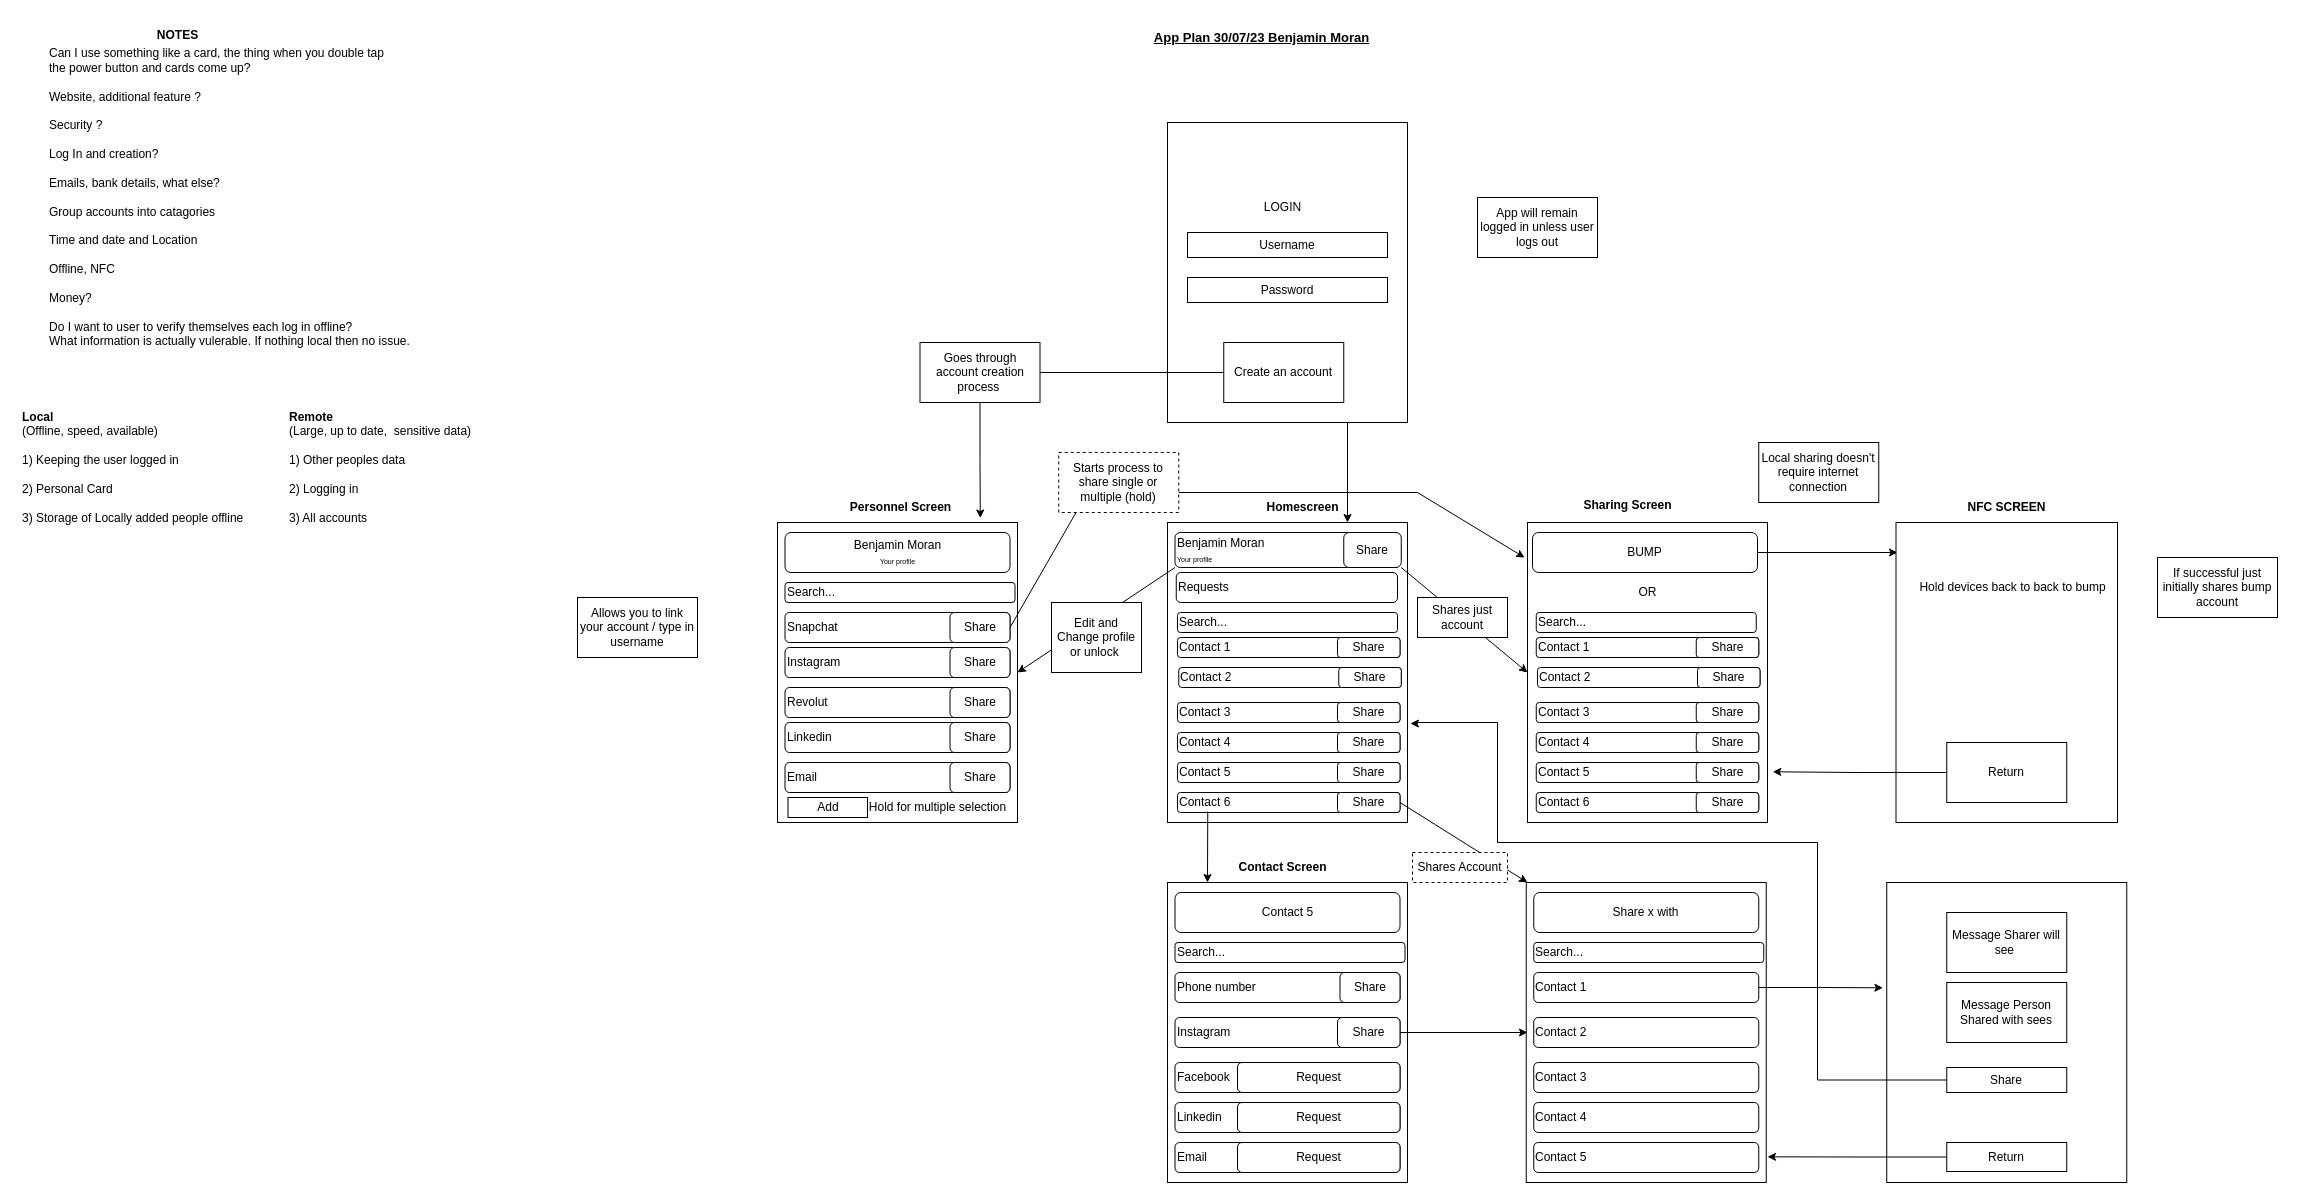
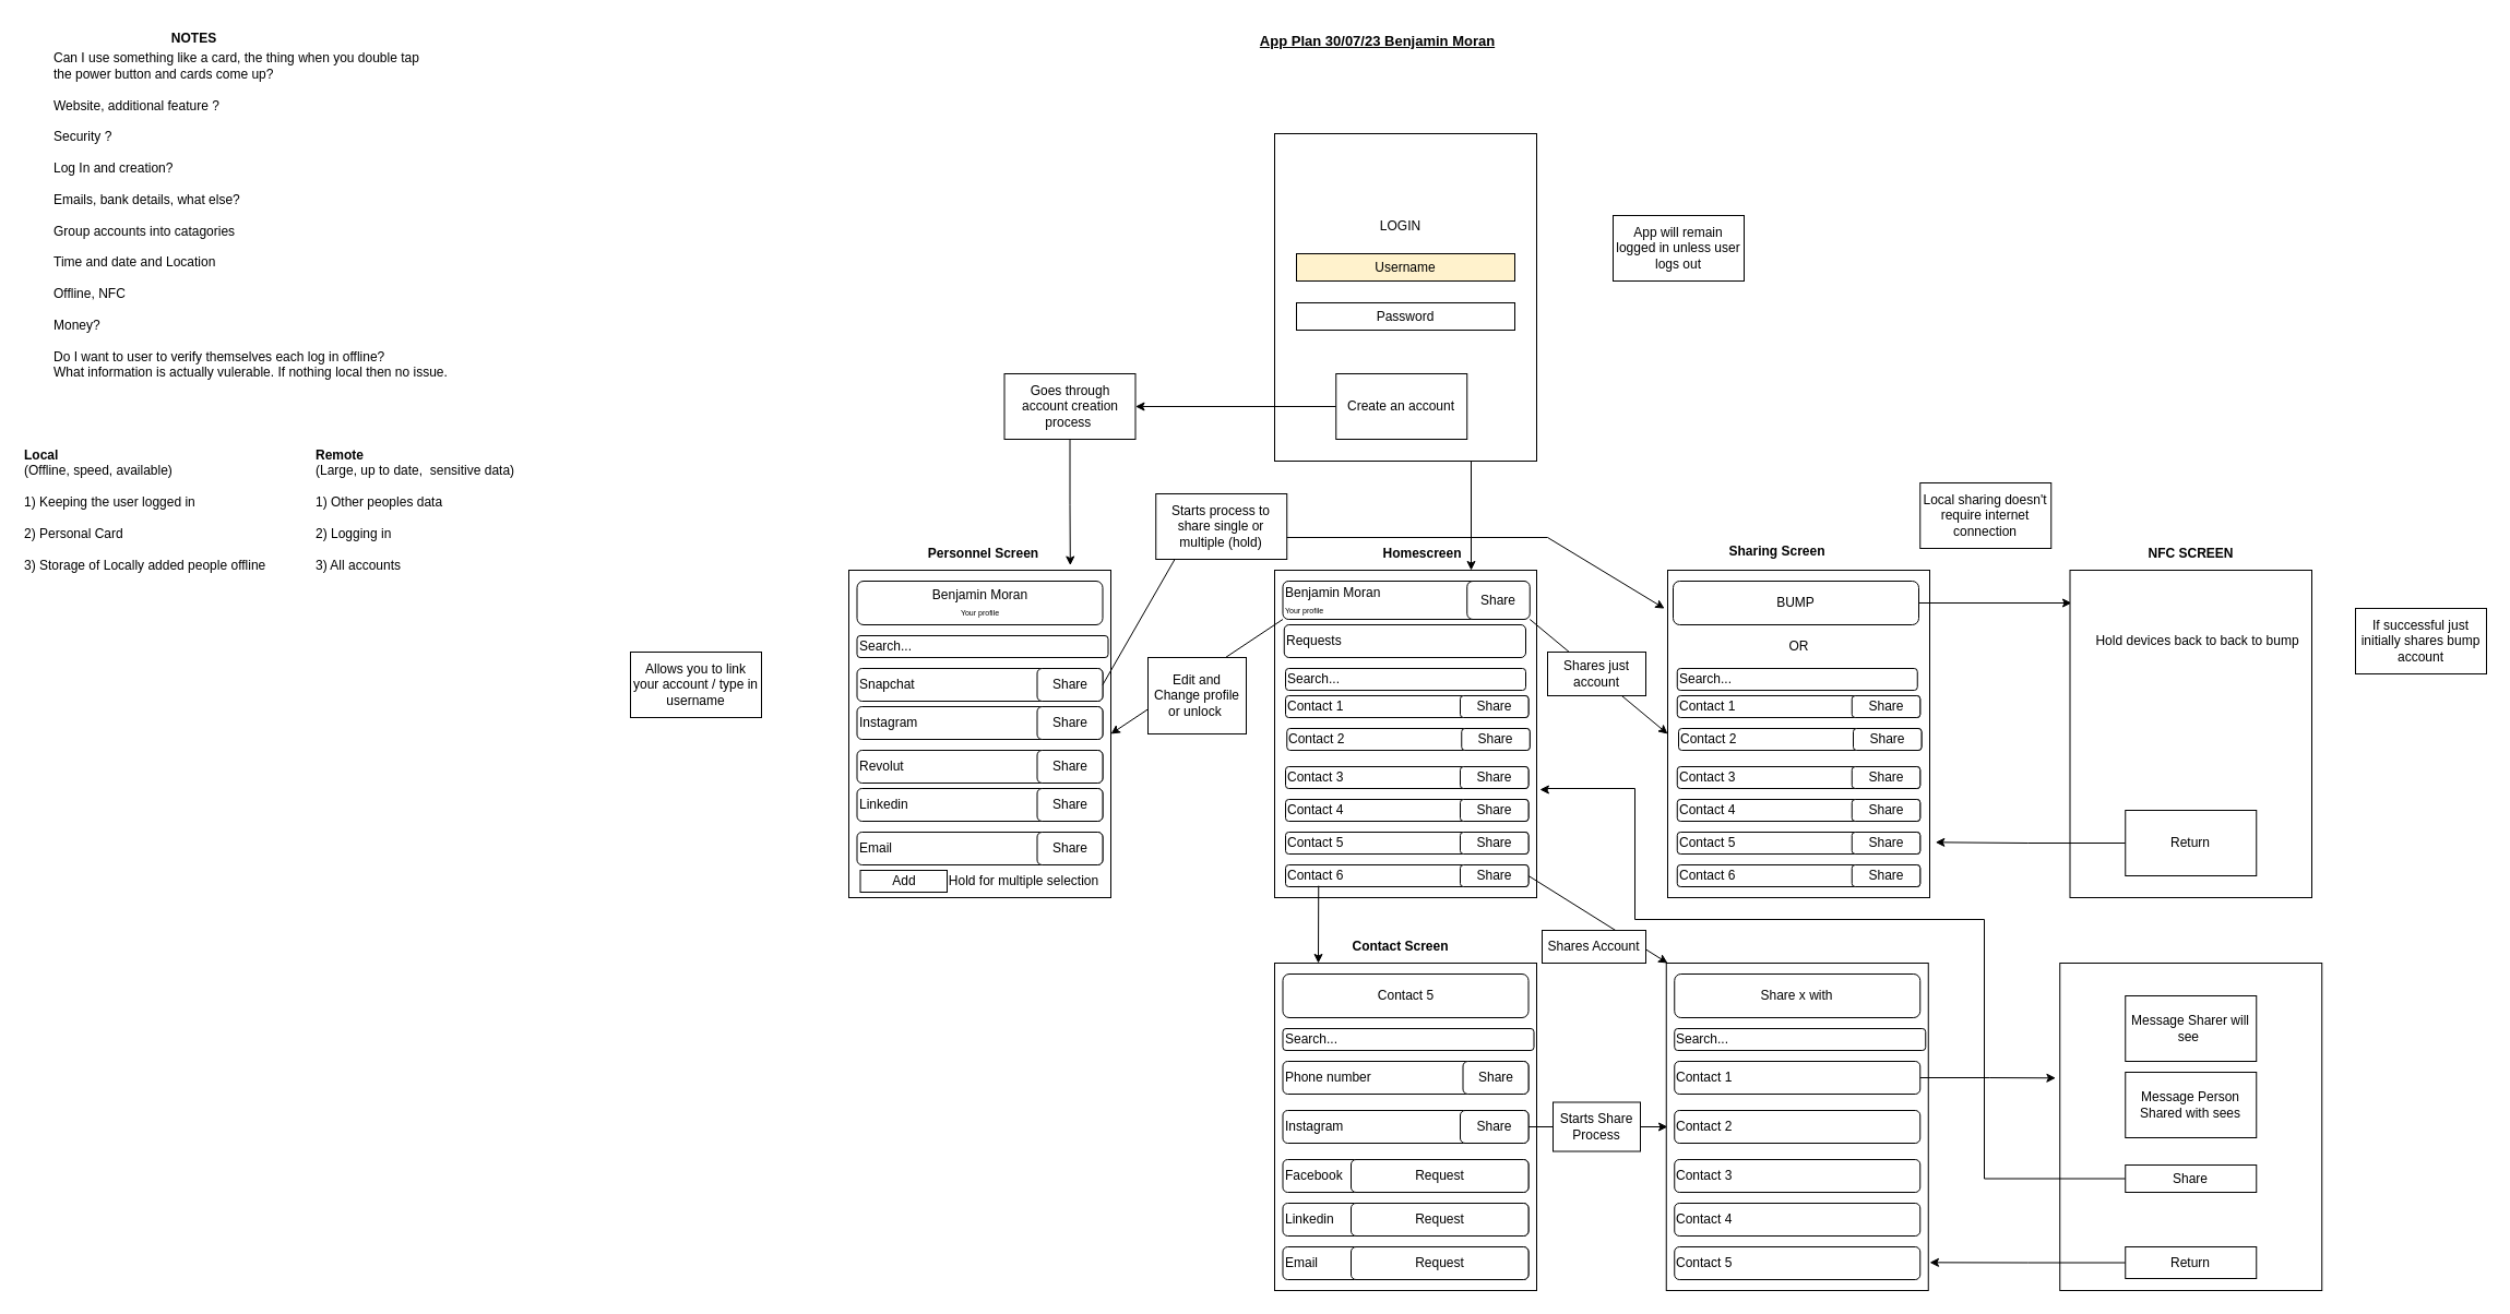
- <mxCell id="53" value="Username" style="rounded=0;whiteSpace=wrap;html=1;" vertex="1" parent="1"><mxGeometry x="1187" y="232" width="200" height="25" as="geometry" /></mxCell>
+ <mxCell id="53" value="Username" style="rounded=0;whiteSpace=wrap;html=1;fillColor=#fff2cc;" vertex="1" parent="1"><mxGeometry x="1187" y="232" width="200" height="25" as="geometry" /></mxCell>
- <mxCell id="96" style="edgeStyle=orthogonalEdgeStyle;rounded=0;orthogonalLoop=1;jettySize=auto;html=1;exitX=0;exitY=0.5;exitDx=0;exitDy=0;endArrow=none;" edge="1" parent="1" source="97" target="99"><mxGeometry relative="1" as="geometry" /></mxCell>
+ <mxCell id="96" style="edgeStyle=orthogonalEdgeStyle;rounded=0;orthogonalLoop=1;jettySize=auto;html=1;exitX=0;exitY=0.5;exitDx=0;exitDy=0;" edge="1" parent="1" source="97" target="99"><mxGeometry relative="1" as="geometry" /></mxCell>
- <mxCell id="100" value="Starts process to share single or multiple (hold)" style="rounded=0;whiteSpace=wrap;html=1;dashed=1;" vertex="1" parent="1"><mxGeometry x="1058.25" y="452" width="120" height="60" as="geometry" /></mxCell>
+ <mxCell id="100" value="Starts process to share single or multiple (hold)" style="rounded=0;whiteSpace=wrap;html=1;" vertex="1" parent="1"><mxGeometry x="1058.25" y="452" width="120" height="60" as="geometry" /></mxCell>
- <mxCell id="113" value="Shares Account" style="rounded=0;whiteSpace=wrap;html=1;dashed=1;" vertex="1" parent="1"><mxGeometry x="1412" y="852" width="95" height="30" as="geometry" /></mxCell>
+ <mxCell id="113" value="Shares Account" style="rounded=0;whiteSpace=wrap;html=1;" vertex="1" parent="1"><mxGeometry x="1412" y="852" width="95" height="30" as="geometry" /></mxCell>
+ <mxCell id="89" value="Starts Share Process" style="rounded=0;whiteSpace=wrap;html=1;" vertex="1" parent="1"><mxGeometry x="1422" y="1009.5" width="80" height="45" as="geometry" /></mxCell>
